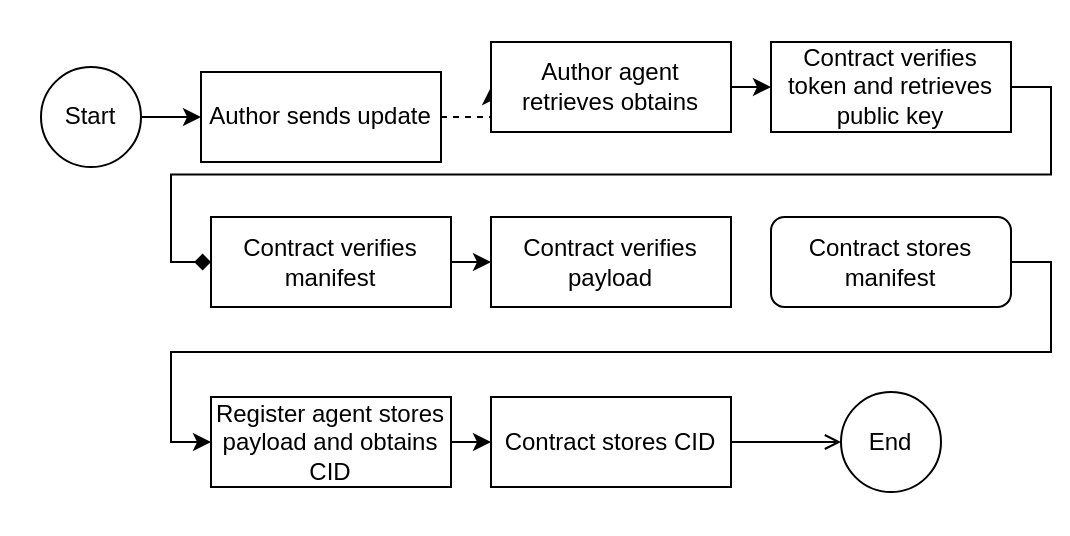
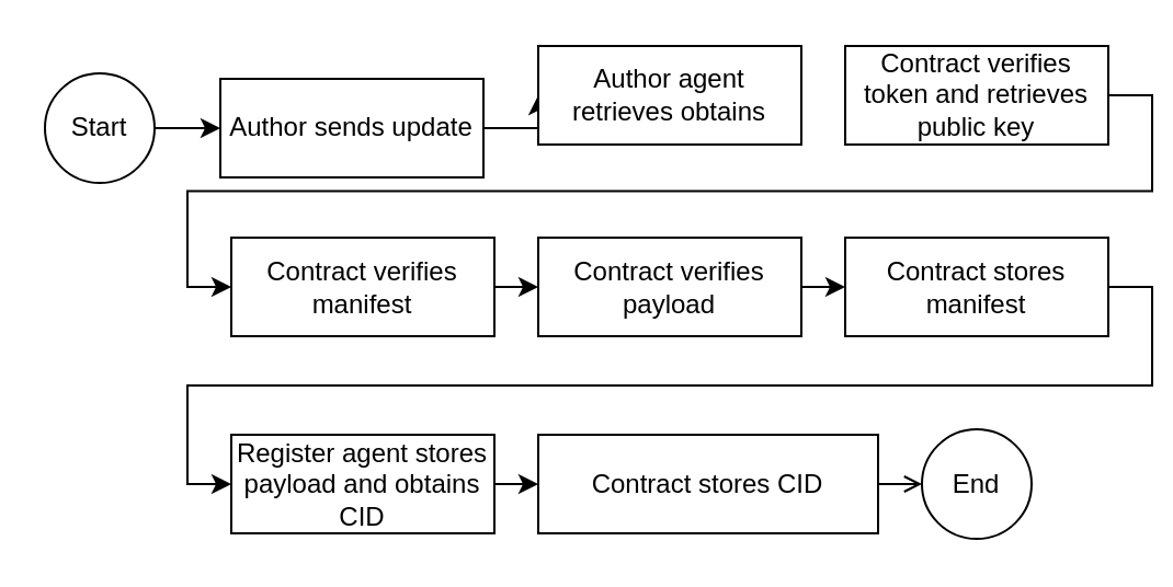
- <mxCell id="7" style="edgeStyle=orthogonalEdgeStyle;rounded=0;orthogonalLoop=1;jettySize=auto;html=1;exitX=1;exitY=0.5;exitDx=0;exitDy=0;entryX=0;entryY=0.5;entryDx=0;entryDy=0;" edge="1" parent="1" source="8" target="10"><mxGeometry relative="1" as="geometry" /></mxCell>
- <mxCell id="5" style="edgeStyle=orthogonalEdgeStyle;rounded=0;orthogonalLoop=1;jettySize=auto;html=1;exitX=1;exitY=0.5;exitDx=0;exitDy=0;entryX=0;entryY=0.5;entryDx=0;entryDy=0;dashed=1;" edge="1" parent="1" source="6" target="8"><mxGeometry relative="1" as="geometry" /></mxCell>
+ <mxCell id="5" style="edgeStyle=orthogonalEdgeStyle;rounded=0;orthogonalLoop=1;jettySize=auto;html=1;exitX=1;exitY=0.5;exitDx=0;exitDy=0;entryX=0;entryY=0.5;entryDx=0;entryDy=0;" edge="1" parent="1" source="6" target="8"><mxGeometry relative="1" as="geometry" /></mxCell>
- <mxCell id="9" style="edgeStyle=orthogonalEdgeStyle;rounded=0;orthogonalLoop=1;jettySize=auto;html=1;exitX=1;exitY=0.5;exitDx=0;exitDy=0;entryX=0;entryY=0.5;entryDx=0;entryDy=0;endArrow=diamond;" edge="1" parent="1" source="10" target="12"><mxGeometry relative="1" as="geometry" /></mxCell>
+ <mxCell id="9" style="edgeStyle=orthogonalEdgeStyle;rounded=0;orthogonalLoop=1;jettySize=auto;html=1;exitX=1;exitY=0.5;exitDx=0;exitDy=0;entryX=0;entryY=0.5;entryDx=0;entryDy=0;" edge="1" parent="1" source="10" target="12"><mxGeometry relative="1" as="geometry" /></mxCell>
+ <mxCell id="13" style="edgeStyle=orthogonalEdgeStyle;rounded=0;orthogonalLoop=1;jettySize=auto;html=1;exitX=1;exitY=0.5;exitDx=0;exitDy=0;entryX=0;entryY=0.5;entryDx=0;entryDy=0;" edge="1" parent="1" source="14" target="16"><mxGeometry relative="1" as="geometry" /></mxCell>
- <mxCell id="16" value="Contract stores manifest" style="whiteSpace=wrap;html=1;rounded=1;" vertex="1" parent="1"><mxGeometry x="385" y="108" width="120" height="45" as="geometry" /></mxCell>
+ <mxCell id="16" value="Contract stores manifest" style="rounded=0;whiteSpace=wrap;html=1;" vertex="1" parent="1"><mxGeometry x="385" y="108" width="120" height="45" as="geometry" /></mxCell>
- <mxCell id="20" value="Contract stores CID" style="rounded=0;whiteSpace=wrap;html=1;" vertex="1" parent="1"><mxGeometry x="245" y="198" width="120" height="45" as="geometry" /></mxCell>
+ <mxCell id="20" value="Contract stores CID" style="rounded=0;whiteSpace=wrap;html=1;" vertex="1" parent="1"><mxGeometry x="245" y="198" width="155" height="45" as="geometry" /></mxCell>
